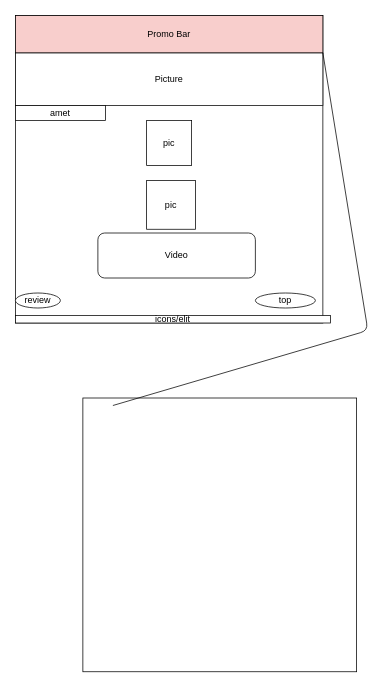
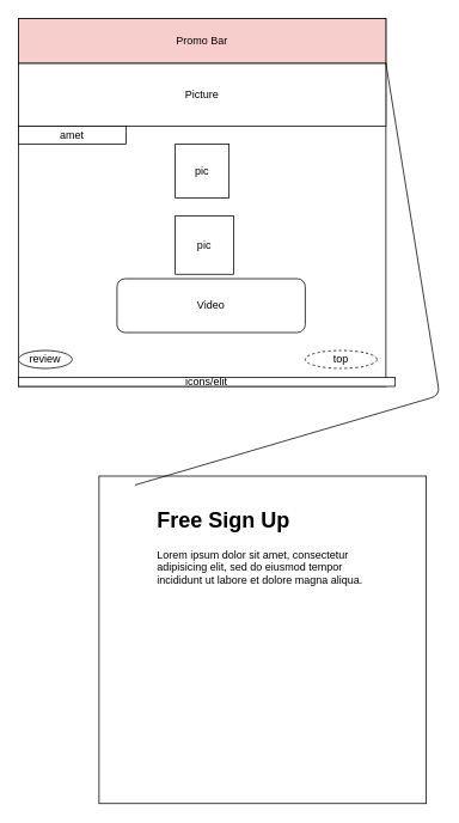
- <mxCell id="12" value="top" style="ellipse;whiteSpace=wrap;html=1;" parent="1" vertex="1"><mxGeometry x="340" y="390" width="80" height="20" as="geometry" /></mxCell>
+ <mxCell id="12" value="top" style="ellipse;whiteSpace=wrap;html=1;dashed=1;" parent="1" vertex="1"><mxGeometry x="340" y="390" width="80" height="20" as="geometry" /></mxCell>
+ <mxCell id="14" value="&lt;h1&gt;Free Sign Up&lt;/h1&gt;&lt;p&gt;Lorem ipsum dolor sit amet, consectetur adipisicing elit, sed do eiusmod tempor incididunt ut labore et dolore magna aliqua.&lt;/p&gt;" style="text;html=1;strokeColor=none;fillColor=none;spacing=5;spacingTop=-20;whiteSpace=wrap;overflow=hidden;rounded=0;" vertex="1" parent="1"><mxGeometry x="170" y="560" width="250" height="110" as="geometry" /></mxCell>
